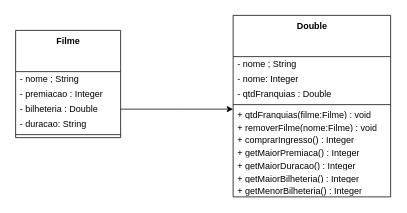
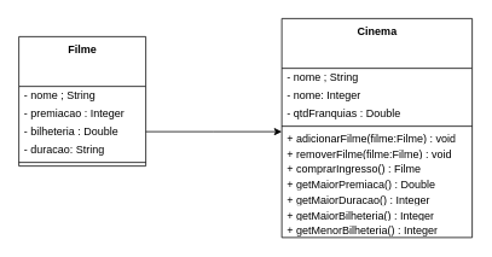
- <mxCell id="8" value="&lt;b&gt;Double&lt;/b&gt;" style="swimlane;fontStyle=0;align=center;verticalAlign=top;childLayout=stackLayout;horizontal=1;startSize=55;horizontalStack=0;resizeParent=1;resizeParentMax=0;resizeLast=0;collapsible=0;marginBottom=0;html=1;" vertex="1" parent="1"><mxGeometry x="310" y="20" width="210" height="242" as="geometry" /></mxCell>
+ <mxCell id="8" value="&lt;b&gt;Cinema&lt;/b&gt;" style="swimlane;fontStyle=0;align=center;verticalAlign=top;childLayout=stackLayout;horizontal=1;startSize=55;horizontalStack=0;resizeParent=1;resizeParentMax=0;resizeLast=0;collapsible=0;marginBottom=0;html=1;" vertex="1" parent="1"><mxGeometry x="310" y="20" width="210" height="242" as="geometry" /></mxCell>
- <mxCell id="13" value="+ qtdFranquias(filme:Filme) : void" style="text;html=1;strokeColor=none;fillColor=none;align=left;verticalAlign=middle;spacingLeft=4;spacingRight=4;overflow=hidden;rotatable=0;points=[[0,0.5],[1,0.5]];portConstraint=eastwest;" vertex="1" parent="8"><mxGeometry y="123" width="210" height="17" as="geometry" /></mxCell>
+ <mxCell id="13" value="+ adicionarFilme(filme:Filme) : void" style="text;html=1;strokeColor=none;fillColor=none;align=left;verticalAlign=middle;spacingLeft=4;spacingRight=4;overflow=hidden;rotatable=0;points=[[0,0.5],[1,0.5]];portConstraint=eastwest;" vertex="1" parent="8"><mxGeometry y="123" width="210" height="17" as="geometry" /></mxCell>
- <mxCell id="14" value="+ removerFilme(nome:Filme) : void" style="text;html=1;strokeColor=none;fillColor=none;align=left;verticalAlign=middle;spacingLeft=4;spacingRight=4;overflow=hidden;rotatable=0;points=[[0,0.5],[1,0.5]];portConstraint=eastwest;" vertex="1" parent="8"><mxGeometry y="140" width="210" height="17" as="geometry" /></mxCell>
+ <mxCell id="14" value="+ removerFilme(filme:Filme) : void" style="text;html=1;strokeColor=none;fillColor=none;align=left;verticalAlign=middle;spacingLeft=4;spacingRight=4;overflow=hidden;rotatable=0;points=[[0,0.5],[1,0.5]];portConstraint=eastwest;" vertex="1" parent="8"><mxGeometry y="140" width="210" height="17" as="geometry" /></mxCell>
- <mxCell id="15" value="+ comprarIngresso() : Integer" style="text;html=1;strokeColor=none;fillColor=none;align=left;verticalAlign=middle;spacingLeft=4;spacingRight=4;overflow=hidden;rotatable=0;points=[[0,0.5],[1,0.5]];portConstraint=eastwest;" vertex="1" parent="8"><mxGeometry y="157" width="210" height="17" as="geometry" /></mxCell>
+ <mxCell id="15" value="+ comprarIngresso() : Filme" style="text;html=1;strokeColor=none;fillColor=none;align=left;verticalAlign=middle;spacingLeft=4;spacingRight=4;overflow=hidden;rotatable=0;points=[[0,0.5],[1,0.5]];portConstraint=eastwest;" vertex="1" parent="8"><mxGeometry y="157" width="210" height="17" as="geometry" /></mxCell>
- <mxCell id="16" value="+ getMaiorPremiaca() : Integer" style="text;html=1;strokeColor=none;fillColor=none;align=left;verticalAlign=middle;spacingLeft=4;spacingRight=4;overflow=hidden;rotatable=0;points=[[0,0.5],[1,0.5]];portConstraint=eastwest;" vertex="1" parent="8"><mxGeometry y="174" width="210" height="17" as="geometry" /></mxCell>
+ <mxCell id="16" value="+ getMaiorPremiaca() : Double" style="text;html=1;strokeColor=none;fillColor=none;align=left;verticalAlign=middle;spacingLeft=4;spacingRight=4;overflow=hidden;rotatable=0;points=[[0,0.5],[1,0.5]];portConstraint=eastwest;" vertex="1" parent="8"><mxGeometry y="174" width="210" height="17" as="geometry" /></mxCell>
